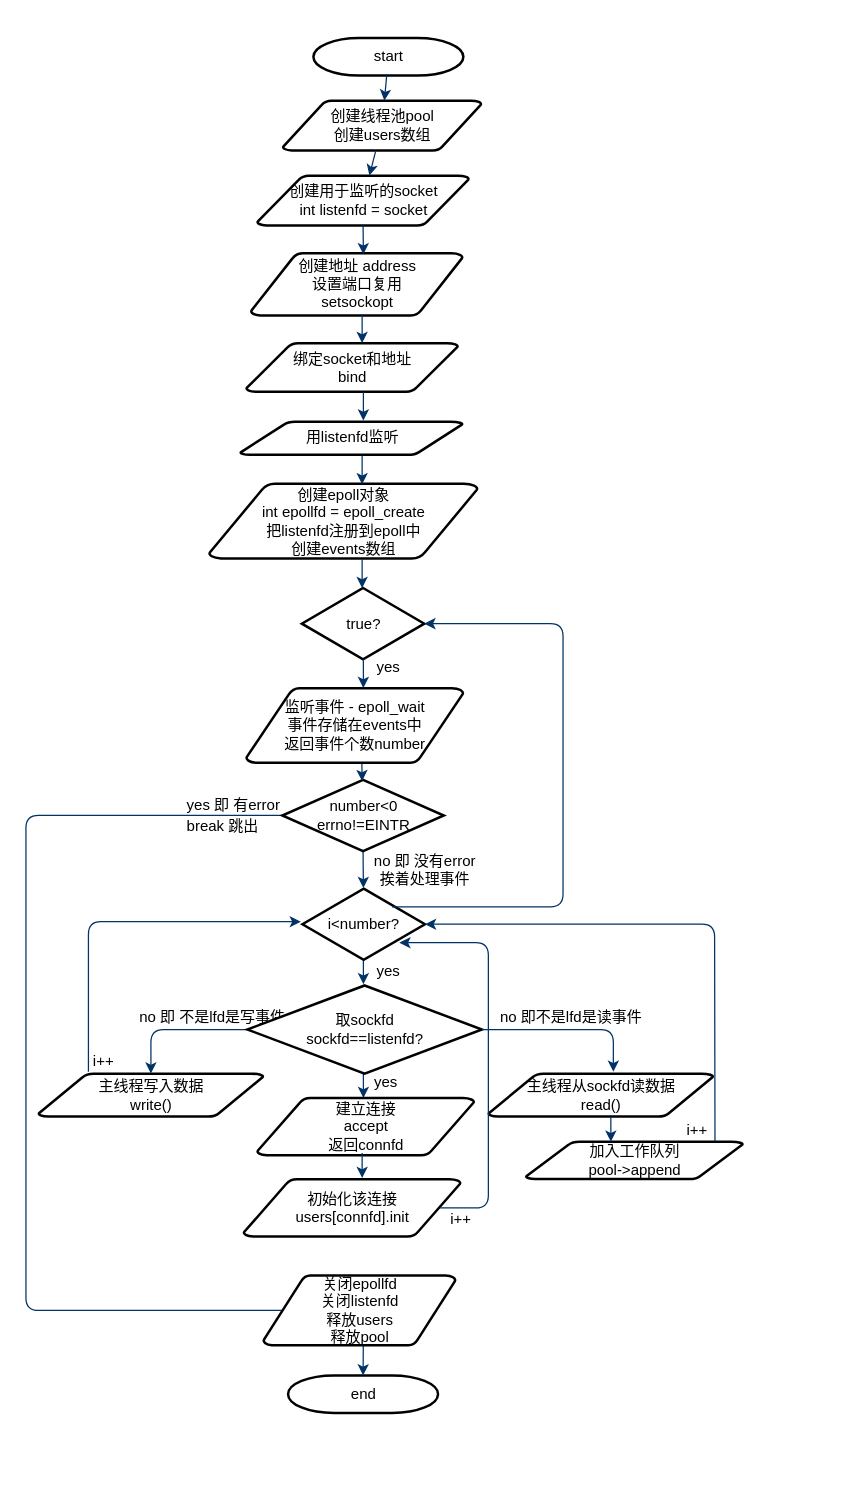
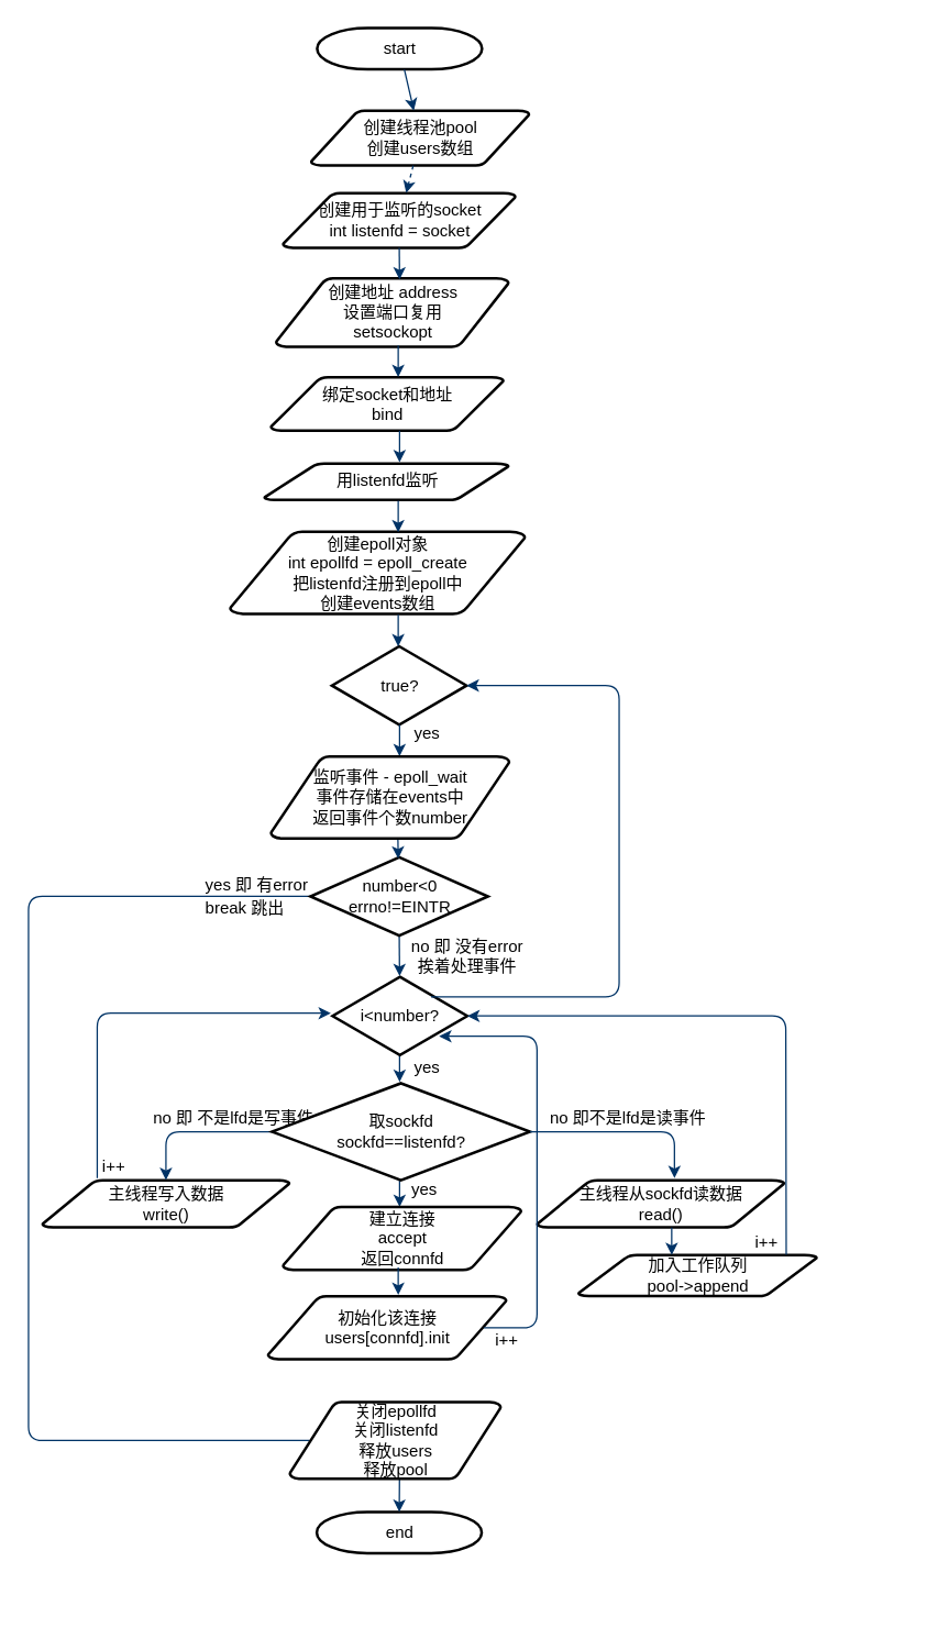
- <mxCell id="2" value="start" style="shape=mxgraph.flowchart.terminator;strokeWidth=2;gradientColor=none;gradientDirection=north;fontStyle=0;html=1;" parent="1" vertex="1"><mxGeometry x="250" y="30" width="120" height="30" as="geometry" /></mxCell>
+ <mxCell id="2" value="start" style="shape=mxgraph.flowchart.terminator;strokeWidth=2;gradientColor=none;gradientDirection=north;fontStyle=0;html=1;" parent="1" vertex="1"><mxGeometry x="230" y="20" width="120" height="30" as="geometry" /></mxCell>
- <mxCell id="7" style="fontStyle=1;strokeColor=#003366;strokeWidth=1;html=1;" parent="1" source="3" target="4" edge="1"><mxGeometry relative="1" as="geometry" /></mxCell>
+ <mxCell id="7" style="fontStyle=1;strokeColor=#003366;strokeWidth=1;html=1;dashed=1;" parent="1" source="3" target="4" edge="1"><mxGeometry relative="1" as="geometry" /></mxCell>
